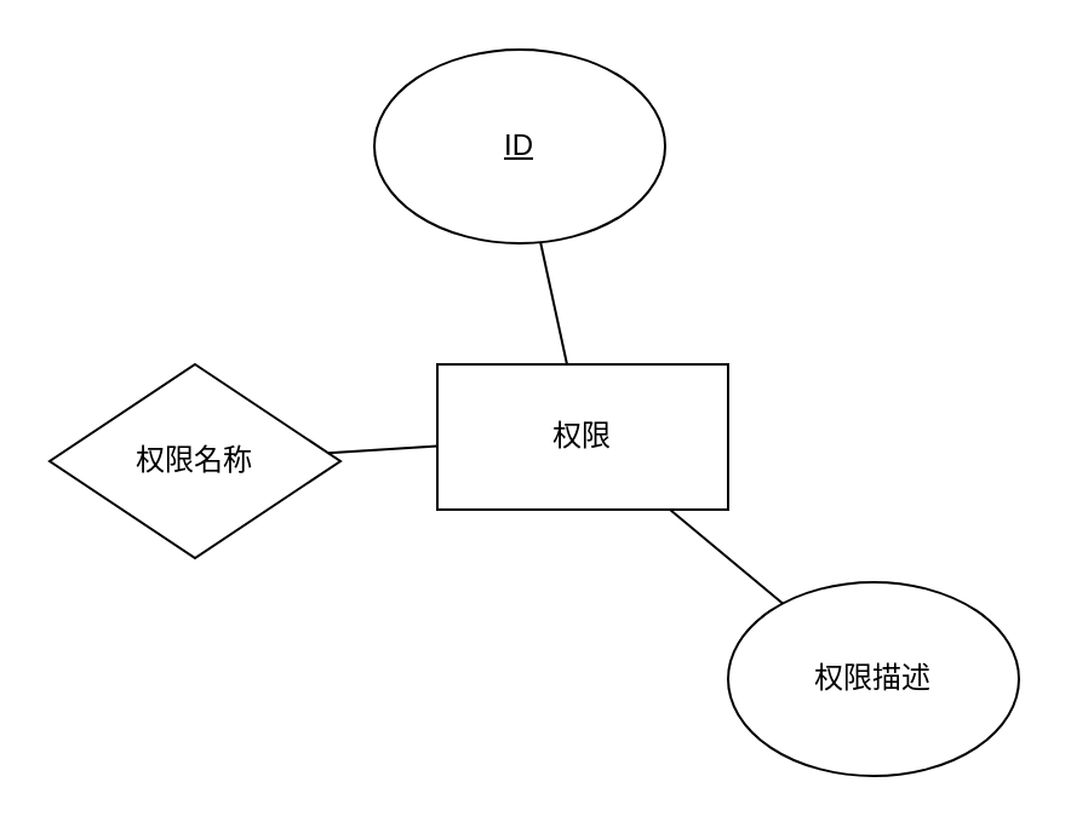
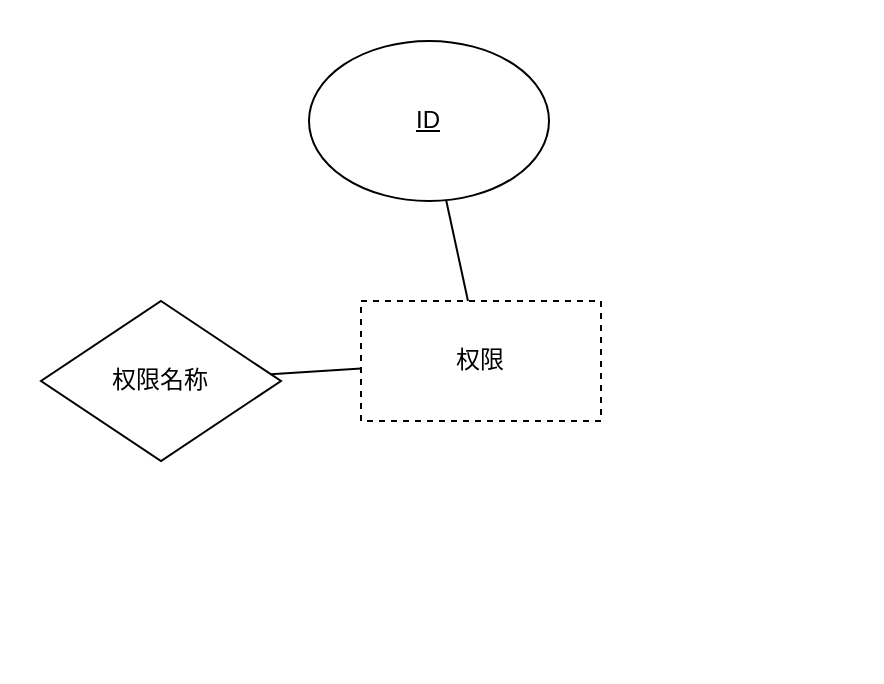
- <mxCell id="2" value="权限" style="rounded=0;whiteSpace=wrap;html=1;" vertex="1" parent="1"><mxGeometry x="180" y="150" width="120" height="60" as="geometry" /></mxCell>
+ <mxCell id="2" value="权限" style="rounded=0;whiteSpace=wrap;html=1;dashed=1;" vertex="1" parent="1"><mxGeometry x="180" y="150" width="120" height="60" as="geometry" /></mxCell>
- <mxCell id="7" value="" style="endArrow=none;html=1;rounded=0;" edge="1" parent="1" source="3" target="2"><mxGeometry width="50" height="50" relative="1" as="geometry"><mxPoint x="250" y="250" as="sourcePoint" /><mxPoint x="300" y="200" as="targetPoint" /></mxGeometry></mxCell>
- <mxCell id="3" value="权限描述" style="ellipse;whiteSpace=wrap;html=1;" vertex="1" parent="1"><mxGeometry x="300" y="240" width="120" height="80" as="geometry" /></mxCell>
